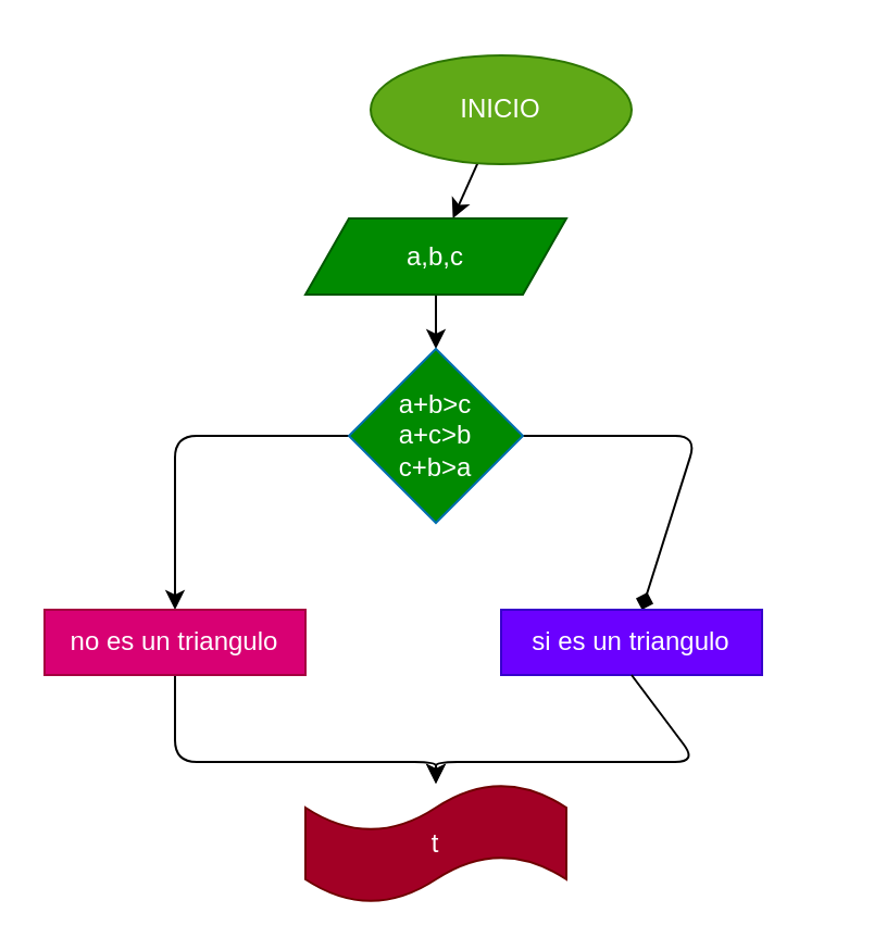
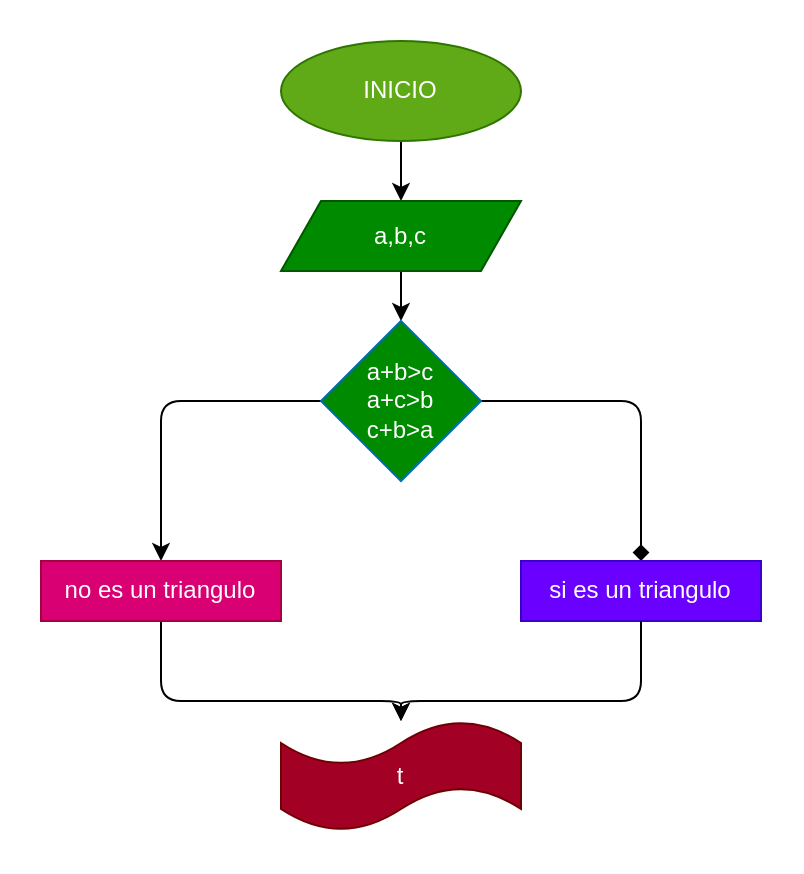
- <mxCell id="3" value="INICIO" style="ellipse;whiteSpace=wrap;html=1;fillColor=#60a917;fontColor=#ffffff;strokeColor=#2D7600;" vertex="1" parent="1"><mxGeometry x="170" y="25" width="120" height="50" as="geometry" /></mxCell>
+ <mxCell id="3" value="INICIO" style="ellipse;whiteSpace=wrap;html=1;fillColor=#60a917;fontColor=#ffffff;strokeColor=#2D7600;" vertex="1" parent="1"><mxGeometry x="140" y="20" width="120" height="50" as="geometry" /></mxCell>
- <mxCell id="9" value="si es un triangulo" style="whiteSpace=wrap;html=1;fillColor=#6a00ff;fontColor=#ffffff;strokeColor=#3700CC;" vertex="1" parent="1"><mxGeometry x="230" y="280" width="120" height="30" as="geometry" /></mxCell>
+ <mxCell id="9" value="si es un triangulo" style="whiteSpace=wrap;html=1;fillColor=#6a00ff;fontColor=#ffffff;strokeColor=#3700CC;" vertex="1" parent="1"><mxGeometry x="260" y="280" width="120" height="30" as="geometry" /></mxCell>
